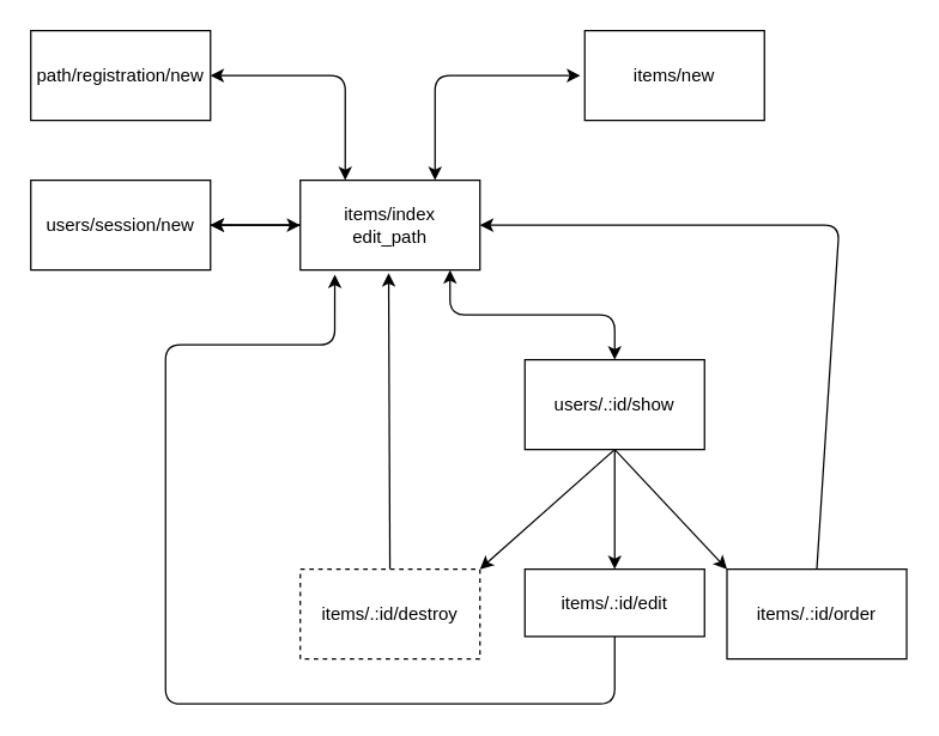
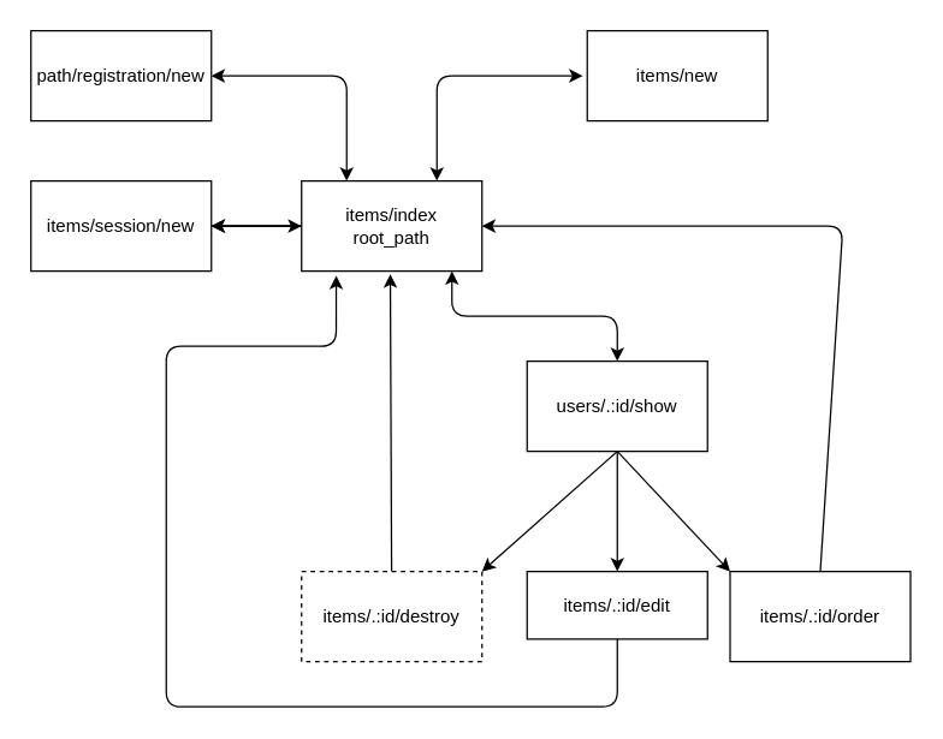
- <mxCell id="12" value="users/session/new" style="rounded=0;whiteSpace=wrap;html=1;" parent="1" vertex="1"><mxGeometry x="20" y="120" width="120" height="60" as="geometry" /></mxCell>
+ <mxCell id="12" value="items/session/new" style="rounded=0;whiteSpace=wrap;html=1;" parent="1" vertex="1"><mxGeometry x="20" y="120" width="120" height="60" as="geometry" /></mxCell>
- <mxCell id="4" value="items/index&lt;br&gt;edit_path" style="rounded=0;whiteSpace=wrap;html=1;" parent="1" vertex="1"><mxGeometry x="200" y="120" width="120" height="60" as="geometry" /></mxCell>
+ <mxCell id="4" value="items/index&lt;br&gt;root_path" style="rounded=0;whiteSpace=wrap;html=1;" parent="1" vertex="1"><mxGeometry x="200" y="120" width="120" height="60" as="geometry" /></mxCell>
